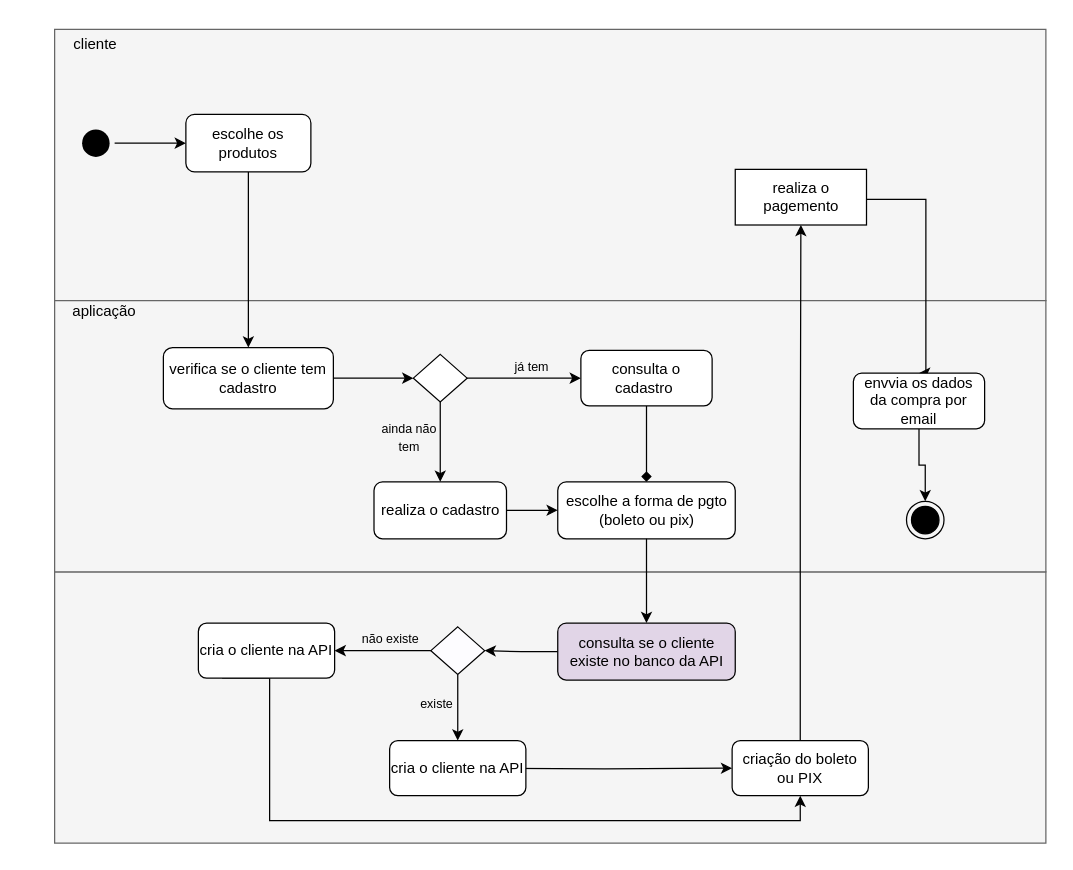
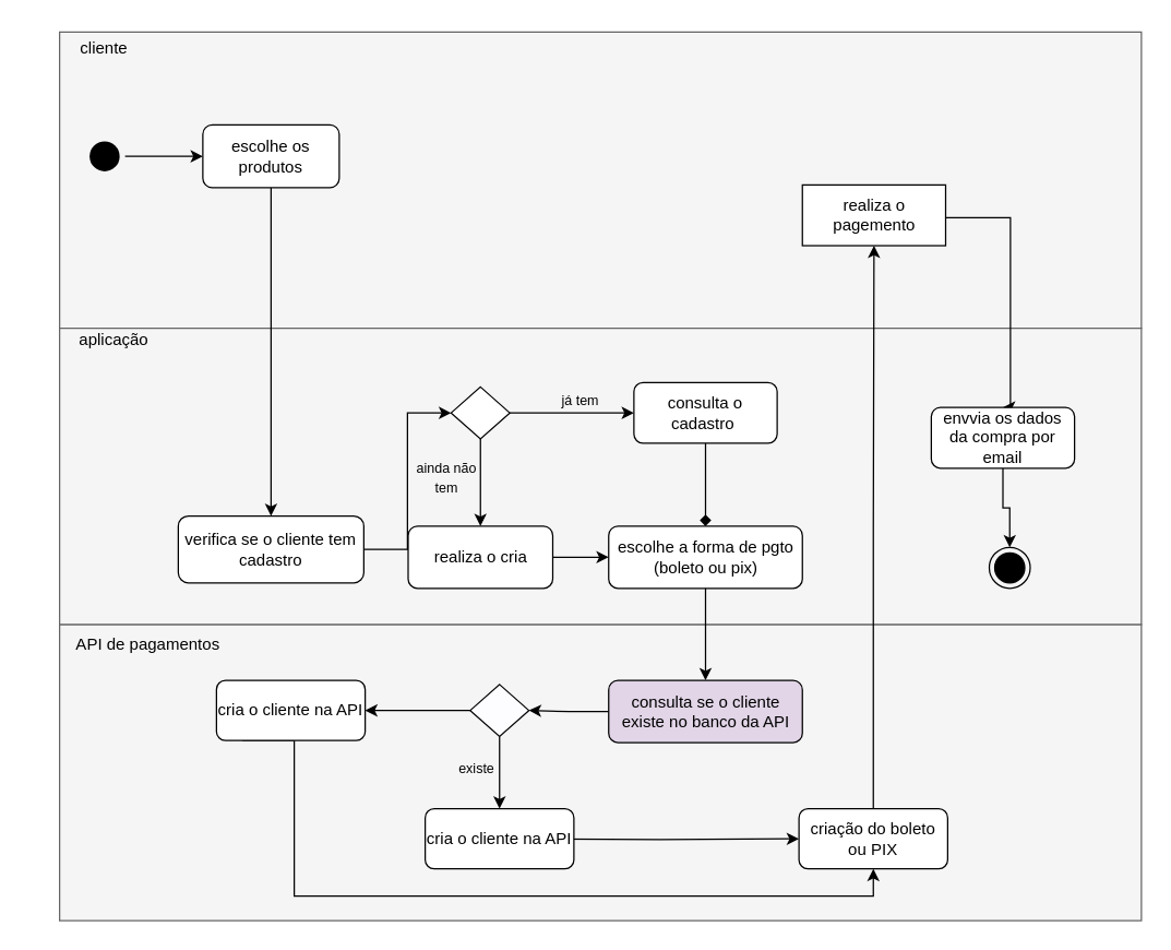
- <mxCell id="6" value="verifica se o cliente tem cadastro" style="rounded=1;whiteSpace=wrap;html=1;" vertex="1" parent="1"><mxGeometry x="130" y="277.5" width="136" height="49" as="geometry" /></mxCell>
+ <mxCell id="6" value="verifica se o cliente tem cadastro" style="rounded=1;whiteSpace=wrap;html=1;" vertex="1" parent="1"><mxGeometry x="130" y="377.5" width="136" height="49" as="geometry" /></mxCell>
- <mxCell id="7" value="realiza o cadastro" style="rounded=1;whiteSpace=wrap;html=1;" vertex="1" parent="1"><mxGeometry x="298.5" y="385" width="106" height="45.5" as="geometry" /></mxCell>
+ <mxCell id="7" value="realiza o cria" style="rounded=1;whiteSpace=wrap;html=1;" vertex="1" parent="1"><mxGeometry x="298.5" y="385" width="106" height="45.5" as="geometry" /></mxCell>
+ <mxCell id="22" value="API de pagamentos" style="text;html=1;strokeColor=none;fillColor=none;align=center;verticalAlign=middle;whiteSpace=wrap;rounded=0;" vertex="1" parent="1"><mxGeometry x="46" y="457" width="124" height="30" as="geometry" /></mxCell>
- <mxCell id="32" value="&lt;font style=&quot;font-size: 10px;&quot;&gt;não existe&lt;/font&gt;" style="text;html=1;strokeColor=none;fillColor=none;align=center;verticalAlign=middle;whiteSpace=wrap;rounded=0;" vertex="1" parent="1"><mxGeometry x="287" y="496" width="50" height="28" as="geometry" /></mxCell>
